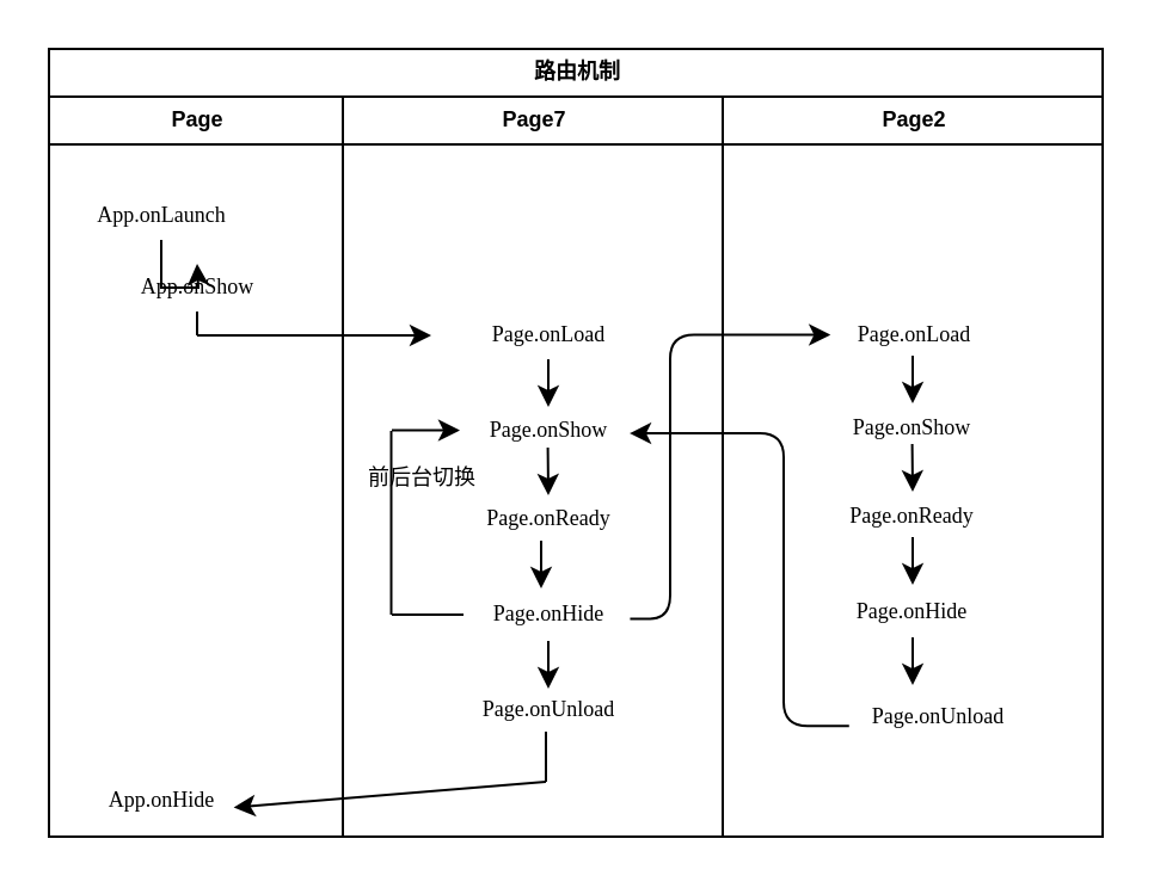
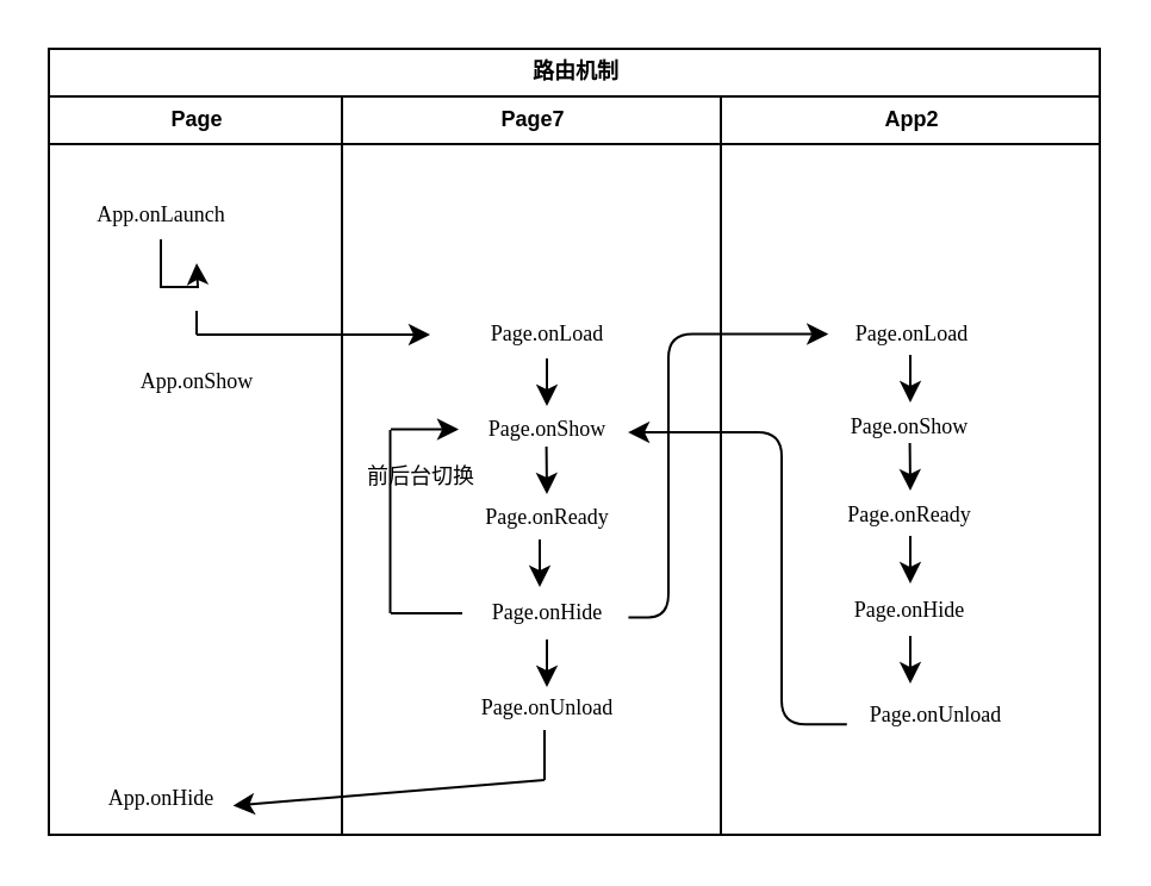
- <mxCell id="27" value="Page2" style="swimlane;html=1;startSize=20;fontSize=9;" parent="2" vertex="1"><mxGeometry x="282" y="20" width="159" height="310" as="geometry" /></mxCell>
+ <mxCell id="27" value="App2" style="swimlane;html=1;startSize=20;fontSize=9;" parent="2" vertex="1"><mxGeometry x="282" y="20" width="159" height="310" as="geometry" /></mxCell>
- <mxCell id="8" value="&lt;font style=&quot;font-size: 9px;&quot;&gt;App.onShow&lt;/font&gt;" style="text;html=1;align=center;verticalAlign=middle;resizable=0;points=[];autosize=1;spacing=2;horizontal=1;fontStyle=0;fontSize=9;fontFamily=Times New Roman;" parent="3" vertex="1"><mxGeometry x="27" y="70" width="70" height="20" as="geometry" /></mxCell>
+ <mxCell id="8" value="&lt;font style=&quot;font-size: 9px;&quot;&gt;App.onShow&lt;/font&gt;" style="text;html=1;align=center;verticalAlign=middle;resizable=0;points=[];autosize=1;spacing=2;horizontal=1;fontStyle=0;fontSize=9;fontFamily=Times New Roman;" parent="3" vertex="1"><mxGeometry x="27" y="110" width="70" height="20" as="geometry" /></mxCell>
